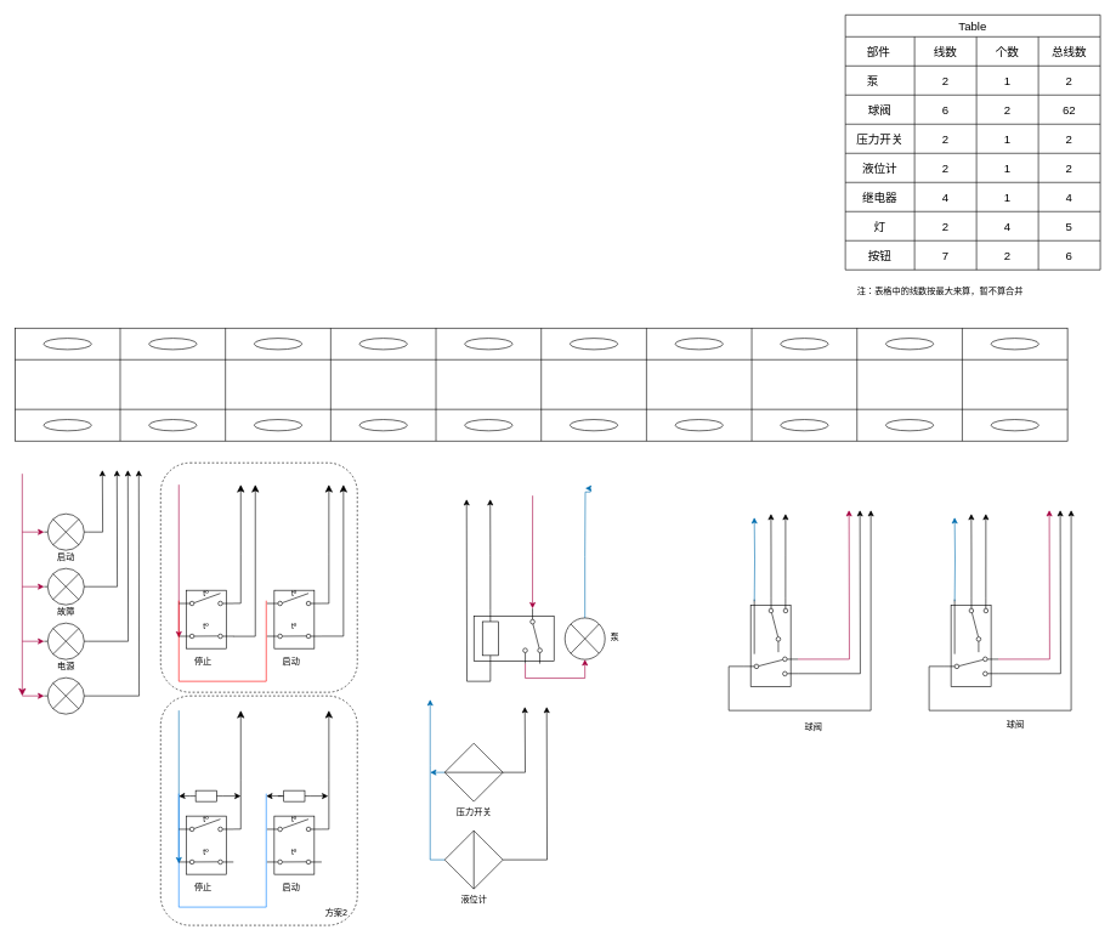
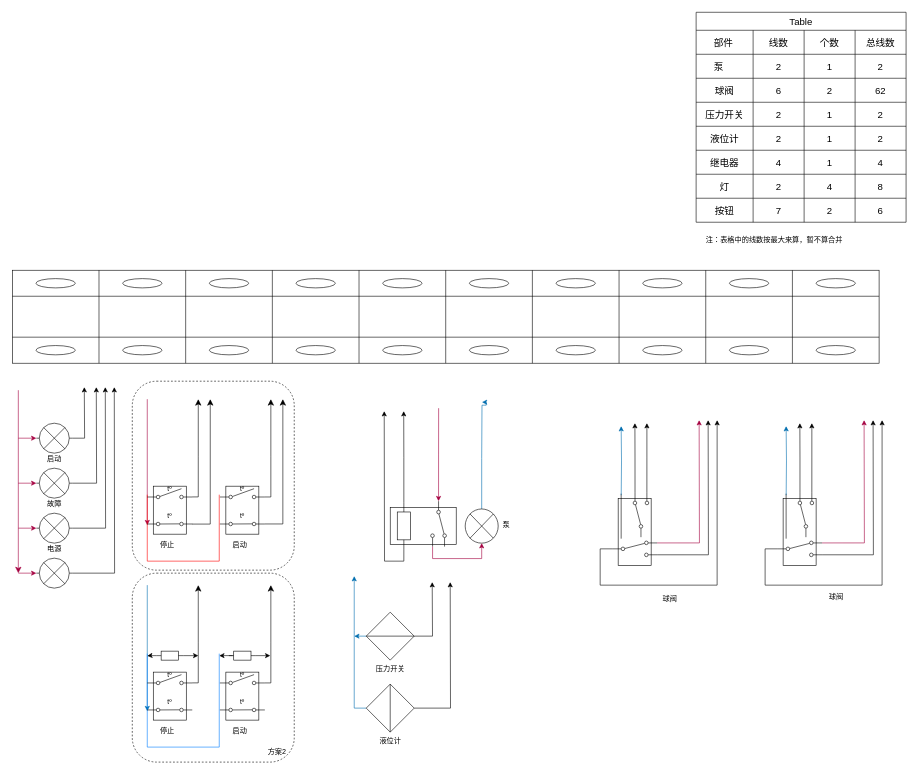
- <mxCell id="37" value="5" style="shape=partialRectangle;html=1;whiteSpace=wrap;connectable=0;strokeColor=inherit;overflow=hidden;fillColor=none;top=0;left=0;bottom=0;right=0;pointerEvents=1;fontSize=16;" vertex="1" parent="33"><mxGeometry x="265" width="85" height="40" as="geometry"><mxRectangle width="85" height="40" as="alternateBounds" /></mxGeometry></mxCell>
+ <mxCell id="37" value="8" style="shape=partialRectangle;html=1;whiteSpace=wrap;connectable=0;strokeColor=inherit;overflow=hidden;fillColor=none;top=0;left=0;bottom=0;right=0;pointerEvents=1;fontSize=16;" vertex="1" parent="33"><mxGeometry x="265" width="85" height="40" as="geometry"><mxRectangle width="85" height="40" as="alternateBounds" /></mxGeometry></mxCell>
